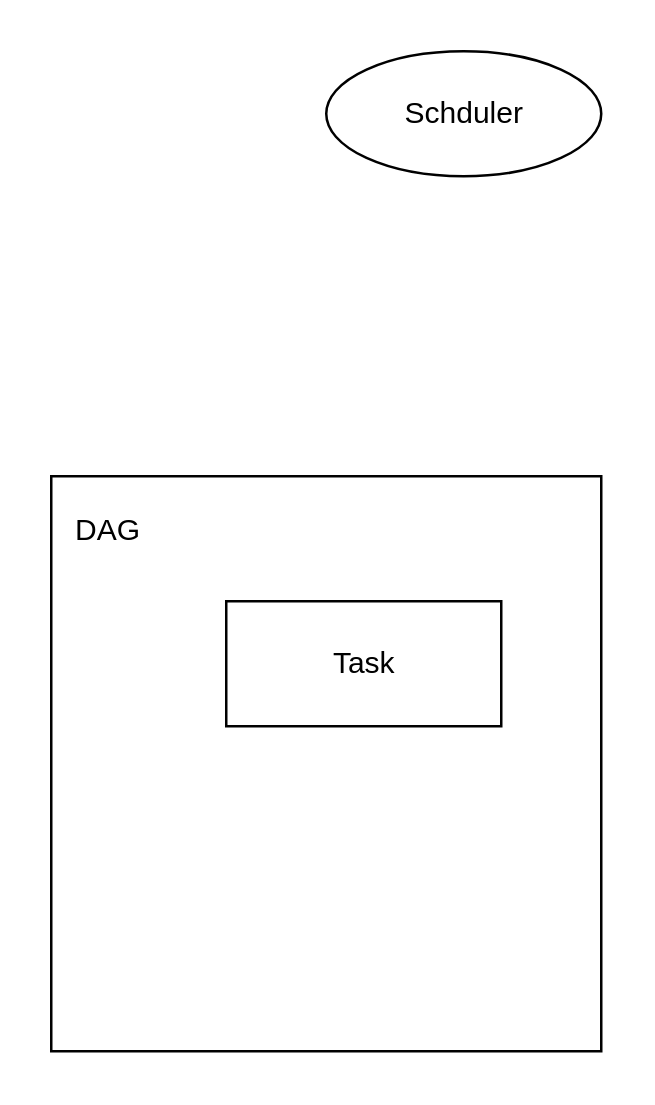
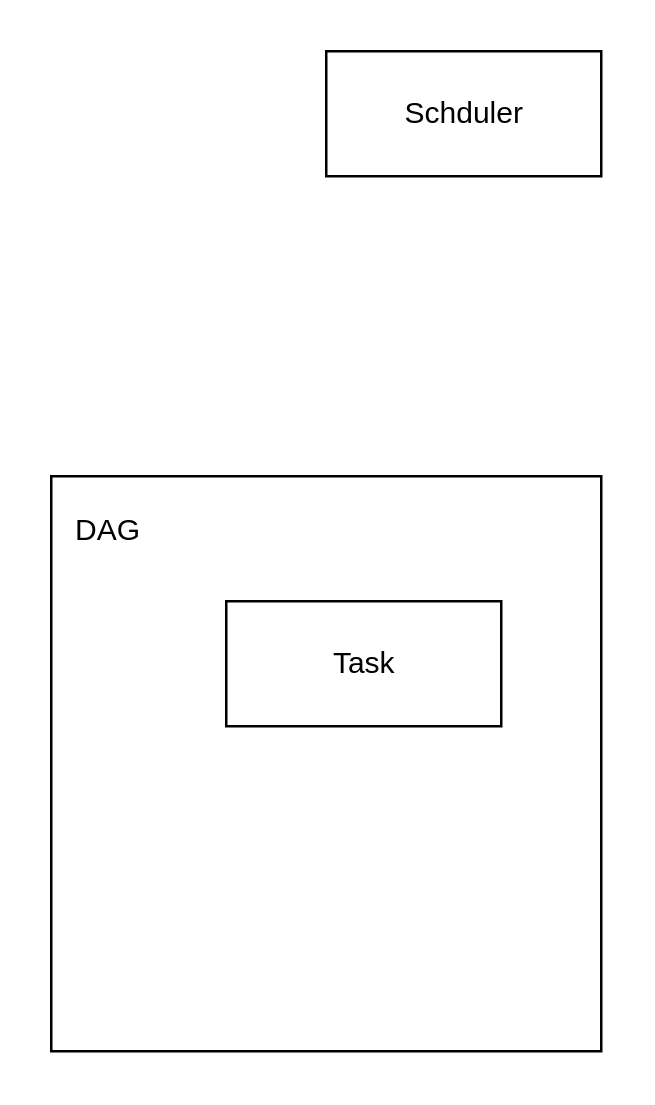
- <mxCell id="3" value="Schduler" style="ellipse;html=1;" vertex="1" parent="1"><mxGeometry x="130" y="20" width="110" height="50" as="geometry" /></mxCell>
+ <mxCell id="3" value="Schduler" style="html=1;" vertex="1" parent="1"><mxGeometry x="130" y="20" width="110" height="50" as="geometry" /></mxCell>
